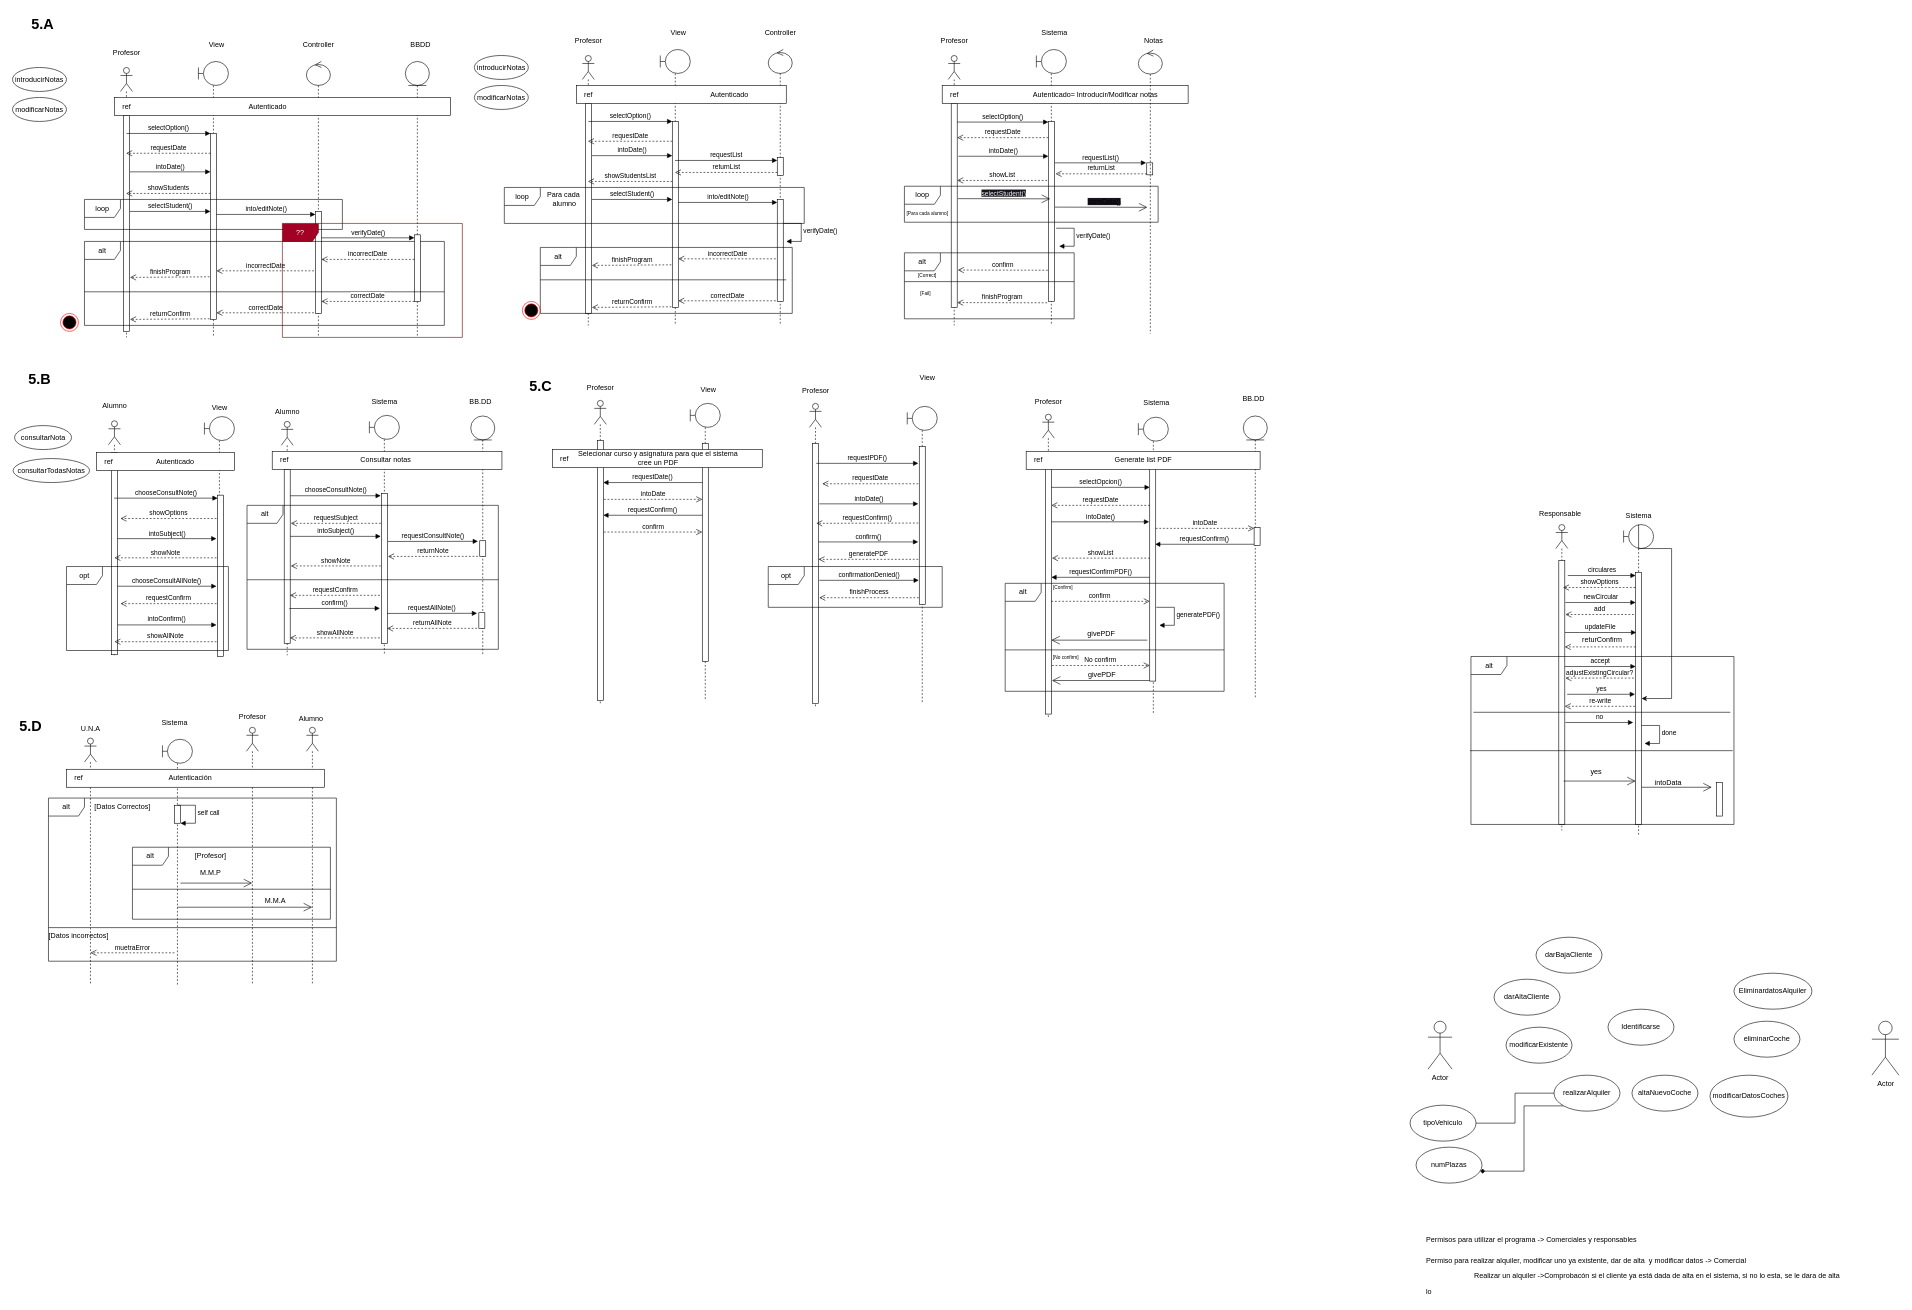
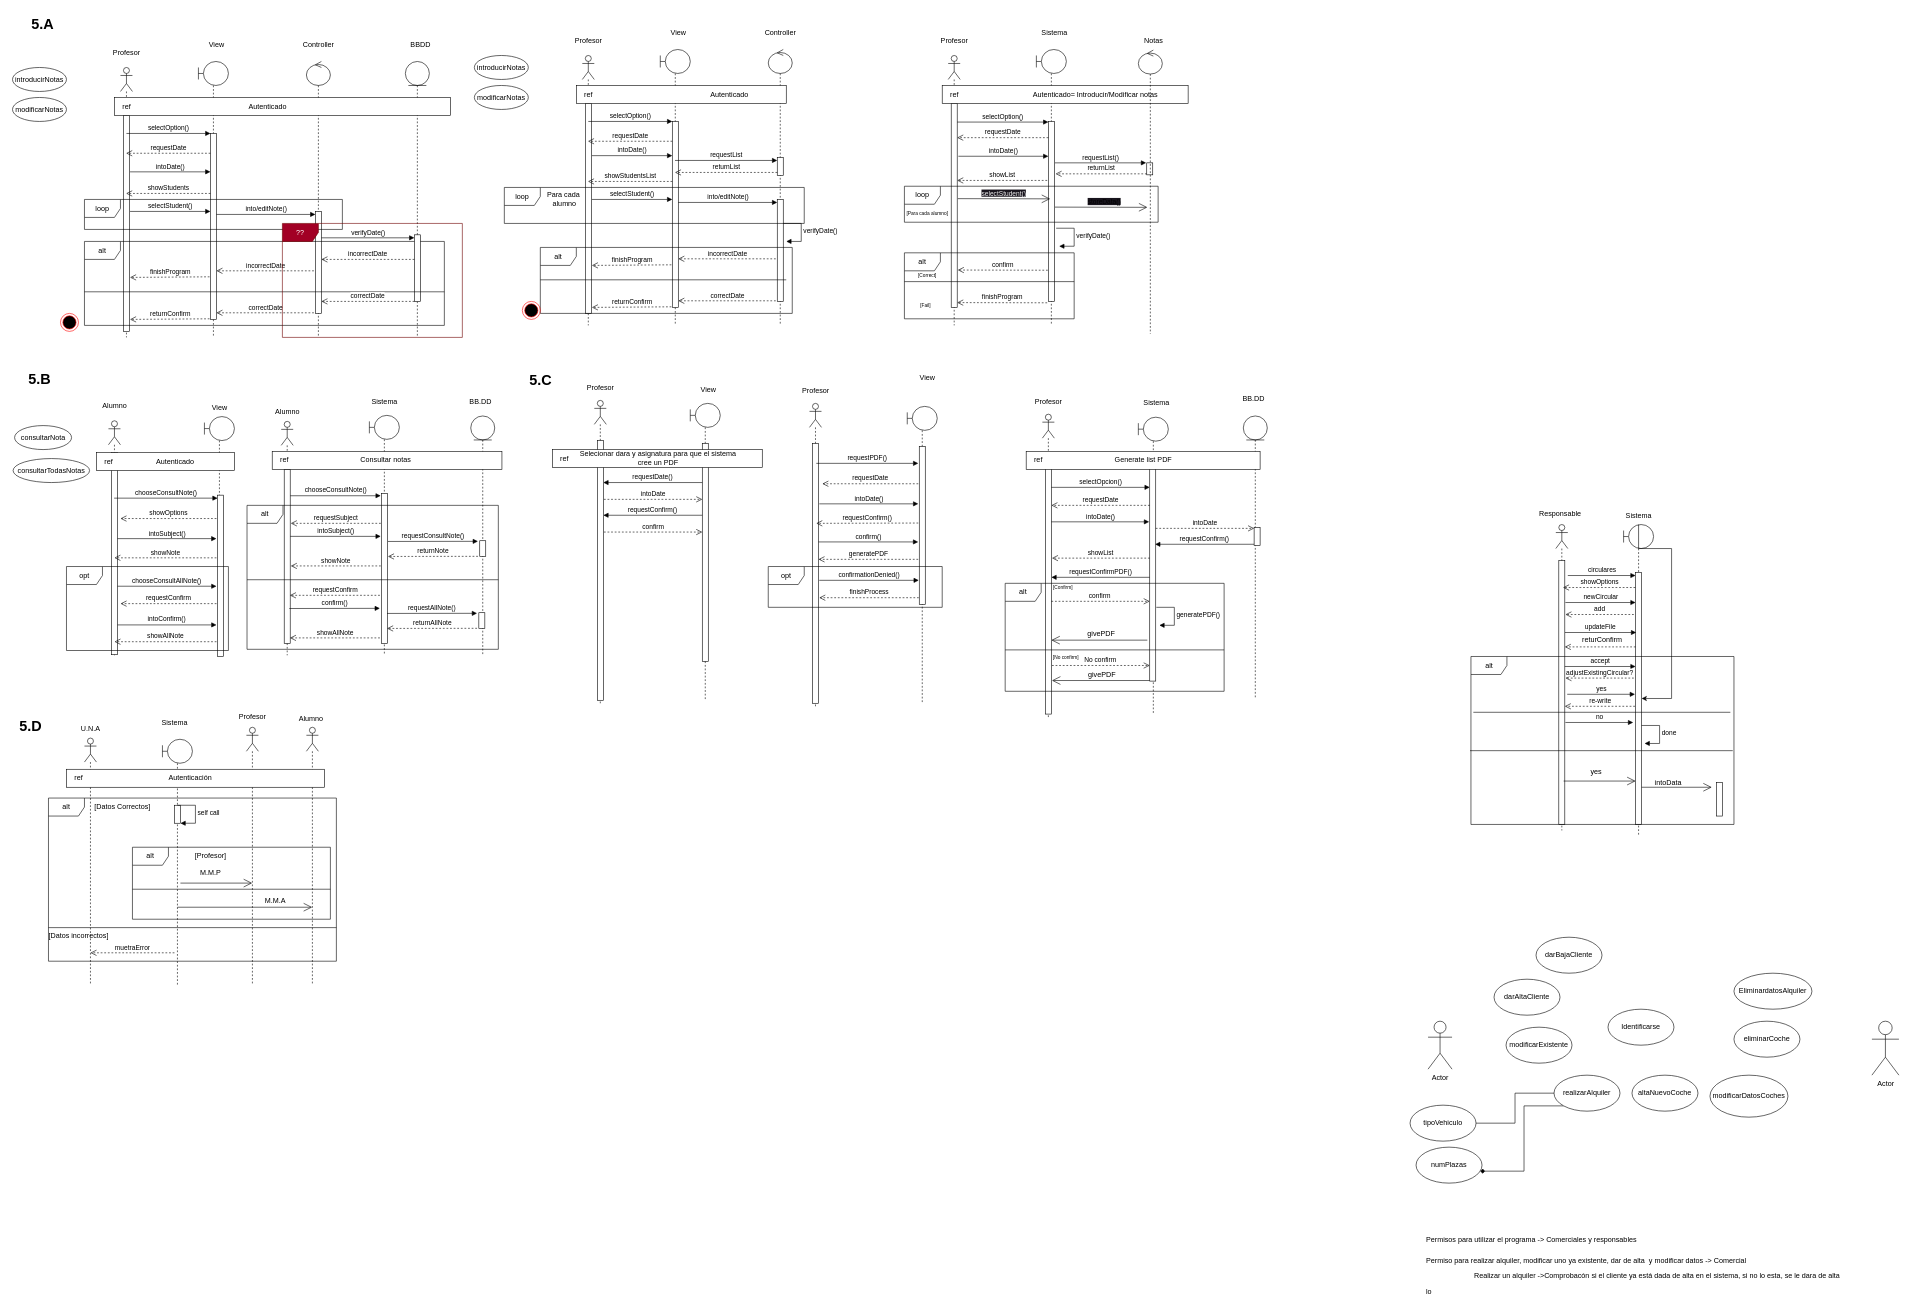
- <mxCell id="193" value="&lt;font style=&quot;font-size: 8px;&quot;&gt;[Fail]&lt;/font&gt;" style="text;html=1;align=center;verticalAlign=middle;resizable=0;points=[];autosize=1;strokeColor=none;fillColor=none;" parent="1" vertex="1"><mxGeometry x="1521.75" y="473" width="40" height="30" as="geometry" /></mxCell>
+ <mxCell id="193" value="&lt;font style=&quot;font-size: 8px;&quot;&gt;[Fail]&lt;/font&gt;" style="text;html=1;align=center;verticalAlign=middle;resizable=0;points=[];autosize=1;strokeColor=none;fillColor=none;" parent="1" vertex="1"><mxGeometry x="1521.75" y="493" width="40" height="30" as="geometry" /></mxCell>
- <mxCell id="135" value="&lt;font style=&quot;font-size: 24px;&quot;&gt;&lt;b&gt;5.C&lt;/b&gt;&lt;/font&gt;" style="text;html=1;align=center;verticalAlign=middle;resizable=0;points=[];autosize=1;strokeColor=none;fillColor=none;" parent="1" vertex="1"><mxGeometry x="870" y="624" width="60" height="40" as="geometry" /></mxCell>
+ <mxCell id="135" value="&lt;font style=&quot;font-size: 24px;&quot;&gt;&lt;b&gt;5.C&lt;/b&gt;&lt;/font&gt;" style="text;html=1;align=center;verticalAlign=middle;resizable=0;points=[];autosize=1;strokeColor=none;fillColor=none;" parent="1" vertex="1"><mxGeometry x="870" y="614" width="60" height="40" as="geometry" /></mxCell>
- <mxCell id="144" value="Selecionar curso y asignatura para que el sistema&lt;div&gt;cree un PDF&lt;/div&gt;" style="text;html=1;align=center;verticalAlign=middle;resizable=0;points=[];autosize=1;strokeColor=none;fillColor=none;" parent="141" vertex="1"><mxGeometry x="31.25" y="-5" width="290" height="40" as="geometry" /></mxCell>
+ <mxCell id="144" value="Selecionar dara y asignatura para que el sistema&lt;div&gt;cree un PDF&lt;/div&gt;" style="text;html=1;align=center;verticalAlign=middle;resizable=0;points=[];autosize=1;strokeColor=none;fillColor=none;" parent="141" vertex="1"><mxGeometry x="31.25" y="-5" width="290" height="40" as="geometry" /></mxCell>
